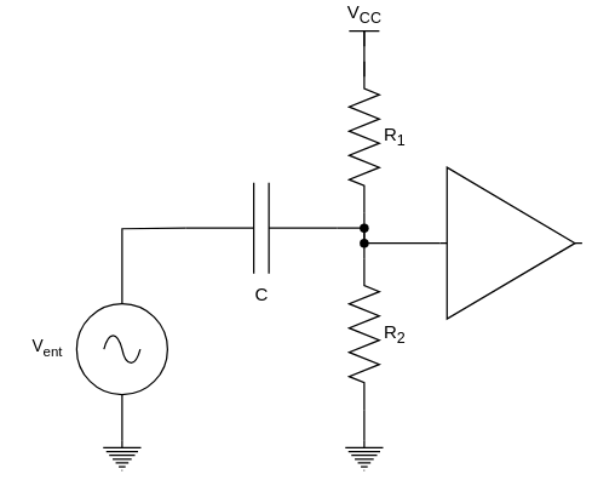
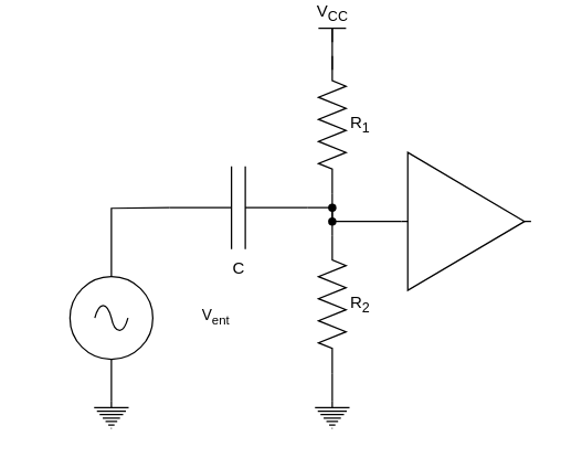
- <mxCell id="2" value="&lt;div align=&quot;right&quot;&gt;V&lt;sub&gt;ent&lt;/sub&gt;&lt;/div&gt;" style="text;html=1;whiteSpace=wrap;strokeColor=none;fillColor=none;align=right;verticalAlign=middle;rounded=0;fontFamily=Helvetica;fontSize=11;fontColor=default;labelBackgroundColor=default;convertToSvg=1;" vertex="1" parent="1"><mxGeometry x="20" y="215" width="23" height="30" as="geometry" /></mxCell>
+ <mxCell id="2" value="&lt;div align=&quot;right&quot;&gt;V&lt;sub&gt;ent&lt;/sub&gt;&lt;/div&gt;" style="text;html=1;whiteSpace=wrap;strokeColor=none;fillColor=none;align=right;verticalAlign=middle;rounded=0;fontFamily=Helvetica;fontSize=11;fontColor=default;labelBackgroundColor=default;convertToSvg=1;" vertex="1" parent="1"><mxGeometry x="145" y="215" width="23" height="30" as="geometry" /></mxCell>
